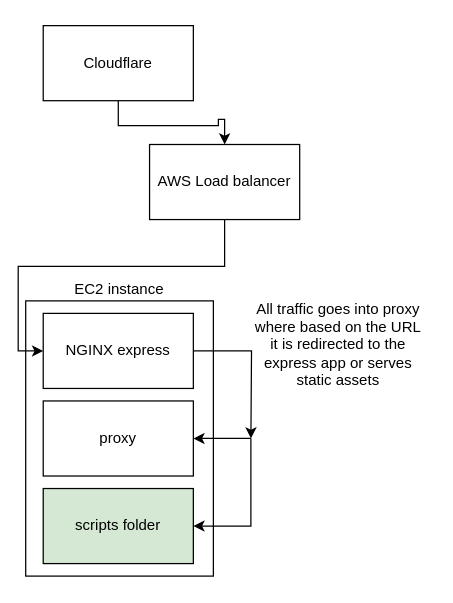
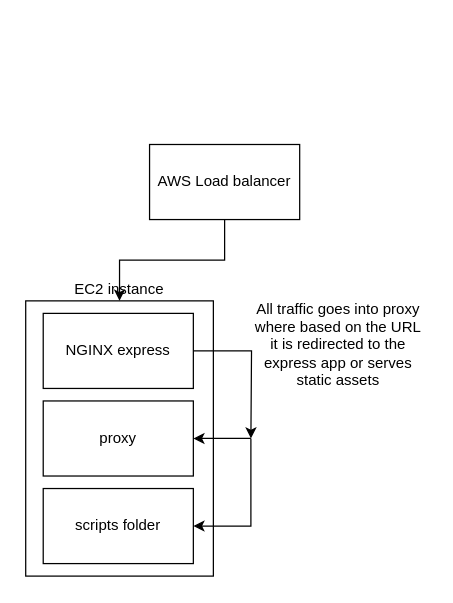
- <mxCell id="3" value="Cloudflare" style="rounded=0;whiteSpace=wrap;html=1;" vertex="1" parent="1"><mxGeometry x="34" y="20" width="120" height="60" as="geometry" /></mxCell>
- <mxCell id="2" style="edgeStyle=orthogonalEdgeStyle;rounded=0;orthogonalLoop=1;jettySize=auto;html=1;exitX=0.5;exitY=1;exitDx=0;exitDy=0;entryX=0.5;entryY=0;entryDx=0;entryDy=0;" edge="1" parent="1" source="3" target="4"><mxGeometry relative="1" as="geometry" /></mxCell>
- <mxCell id="13" style="edgeStyle=orthogonalEdgeStyle;rounded=0;orthogonalLoop=1;jettySize=auto;html=1;exitX=0.5;exitY=1;exitDx=0;exitDy=0;entryX=0;entryY=0.5;entryDx=0;entryDy=0;" edge="1" parent="1" source="4" target="7"><mxGeometry relative="1" as="geometry" /></mxCell>
+ <mxCell id="13" style="edgeStyle=orthogonalEdgeStyle;rounded=0;orthogonalLoop=1;jettySize=auto;html=1;exitX=0.5;exitY=1;exitDx=0;exitDy=0;" edge="1" parent="1" source="4" target="5"><mxGeometry relative="1" as="geometry" /></mxCell>
- <mxCell id="9" value="scripts folder" style="rounded=0;whiteSpace=wrap;html=1;fillColor=#d5e8d4;" vertex="1" parent="1"><mxGeometry x="34" y="390" width="120" height="60" as="geometry" /></mxCell>
+ <mxCell id="9" value="scripts folder" style="rounded=0;whiteSpace=wrap;html=1;" vertex="1" parent="1"><mxGeometry x="34" y="390" width="120" height="60" as="geometry" /></mxCell>
